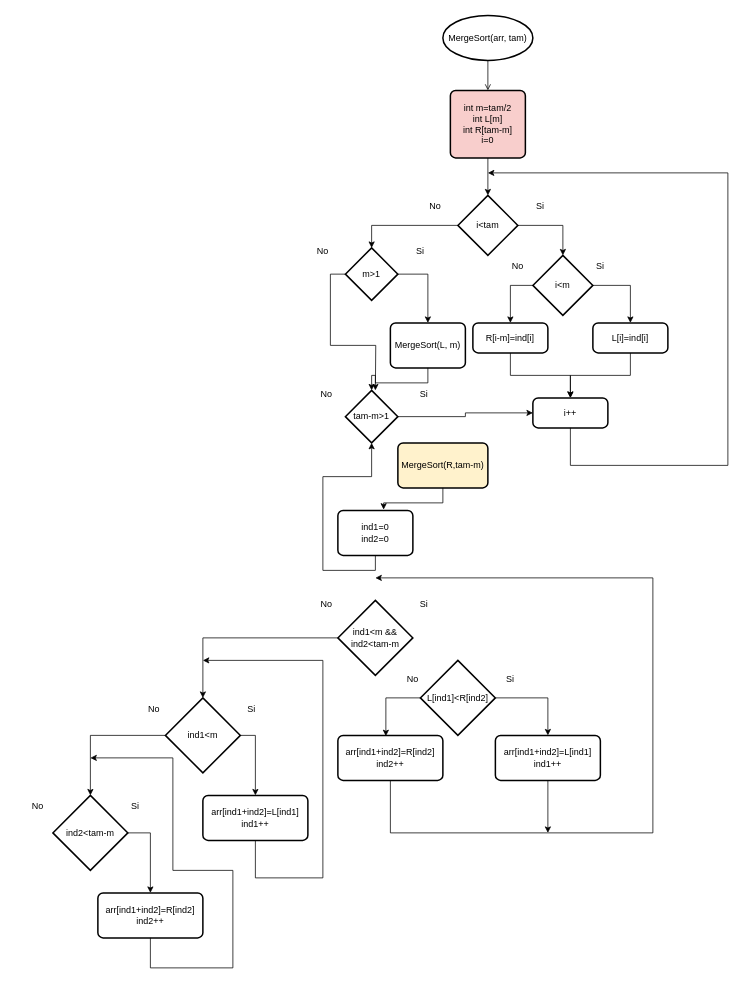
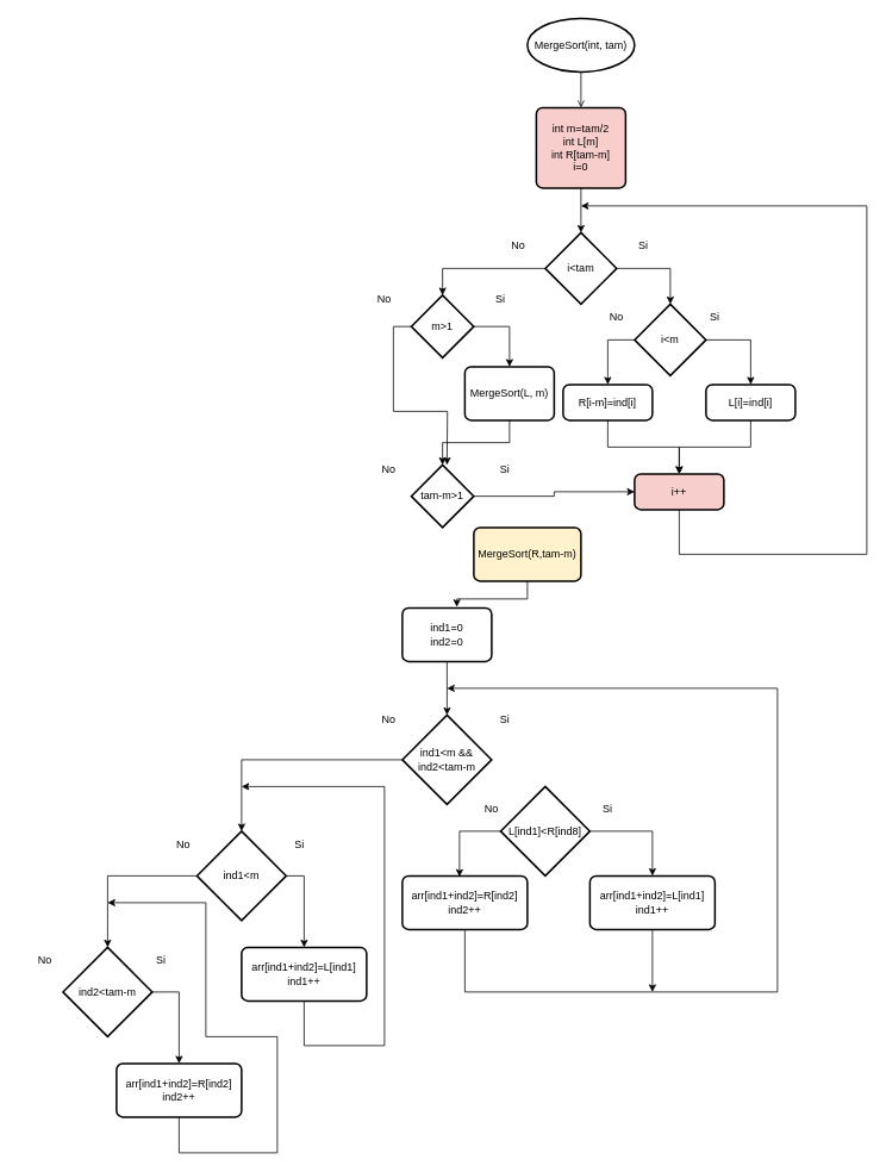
- <mxCell id="3" value="MergeSort(arr, tam)" style="strokeWidth=2;html=1;shape=mxgraph.flowchart.start_1;whiteSpace=wrap;" vertex="1" parent="1"><mxGeometry x="590" y="20" width="120" height="60" as="geometry" /></mxCell>
+ <mxCell id="3" value="MergeSort(int, tam)" style="strokeWidth=2;html=1;shape=mxgraph.flowchart.start_1;whiteSpace=wrap;" vertex="1" parent="1"><mxGeometry x="590" y="20" width="120" height="60" as="geometry" /></mxCell>
- <mxCell id="26" value="MergeSort(L, m)" style="rounded=1;whiteSpace=wrap;html=1;absoluteArcSize=1;arcSize=14;strokeWidth=2;" vertex="1" parent="1"><mxGeometry x="520" y="430" width="100" height="60" as="geometry" /></mxCell>
+ <mxCell id="26" value="MergeSort(L, m)" style="rounded=1;whiteSpace=wrap;html=1;absoluteArcSize=1;arcSize=14;strokeWidth=2;" vertex="1" parent="1"><mxGeometry x="520" y="410" width="100" height="60" as="geometry" /></mxCell>
- <mxCell id="15" value="i++" style="rounded=1;whiteSpace=wrap;html=1;absoluteArcSize=1;arcSize=14;strokeWidth=2;" vertex="1" parent="1"><mxGeometry x="710" y="530" width="100" height="40" as="geometry" /></mxCell>
+ <mxCell id="15" value="i++" style="rounded=1;whiteSpace=wrap;html=1;absoluteArcSize=1;arcSize=14;strokeWidth=2;fillColor=#f8cecc;" vertex="1" parent="1"><mxGeometry x="710" y="530" width="100" height="40" as="geometry" /></mxCell>
- <mxCell id="40" style="edgeStyle=orthogonalEdgeStyle;rounded=0;orthogonalLoop=1;jettySize=auto;html=1;exitX=0.5;exitY=1;exitDx=0;exitDy=0;" edge="1" parent="1" source="17" target="32"><mxGeometry relative="1" as="geometry" /></mxCell>
+ <mxCell id="40" style="edgeStyle=orthogonalEdgeStyle;rounded=0;orthogonalLoop=1;jettySize=auto;html=1;exitX=0.5;exitY=1;exitDx=0;exitDy=0;entryX=0.5;entryY=0;entryDx=0;entryDy=0;entryPerimeter=0;" edge="1" parent="1" source="17" target="23"><mxGeometry relative="1" as="geometry" /></mxCell>
- <mxCell id="25" value="L[ind1]&amp;lt;R[ind2]" style="strokeWidth=2;html=1;shape=mxgraph.flowchart.decision;whiteSpace=wrap;" vertex="1" parent="1"><mxGeometry x="560" y="880" width="100" height="100" as="geometry" /></mxCell>
+ <mxCell id="25" value="L[ind1]&amp;lt;R[ind8]" style="strokeWidth=2;html=1;shape=mxgraph.flowchart.decision;whiteSpace=wrap;" vertex="1" parent="1"><mxGeometry x="560" y="880" width="100" height="100" as="geometry" /></mxCell>
